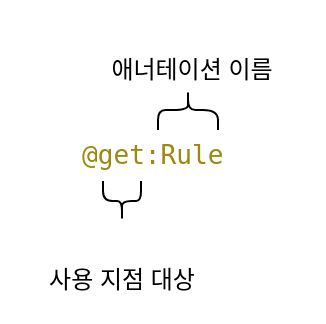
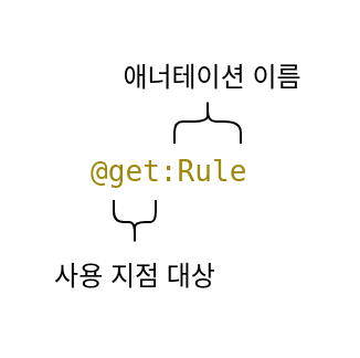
- <mxCell id="5" value="사용 지점 대상" style="text;html=1;align=center;verticalAlign=middle;whiteSpace=wrap;rounded=0;" vertex="1" parent="1"><mxGeometry x="20.5" y="124.5" width="80" height="30" as="geometry" /></mxCell>
+ <mxCell id="5" value="사용 지점 대상" style="text;html=1;align=center;verticalAlign=middle;whiteSpace=wrap;rounded=0;" vertex="1" parent="1"><mxGeometry x="20.5" y="109.5" width="80" height="30" as="geometry" /></mxCell>
